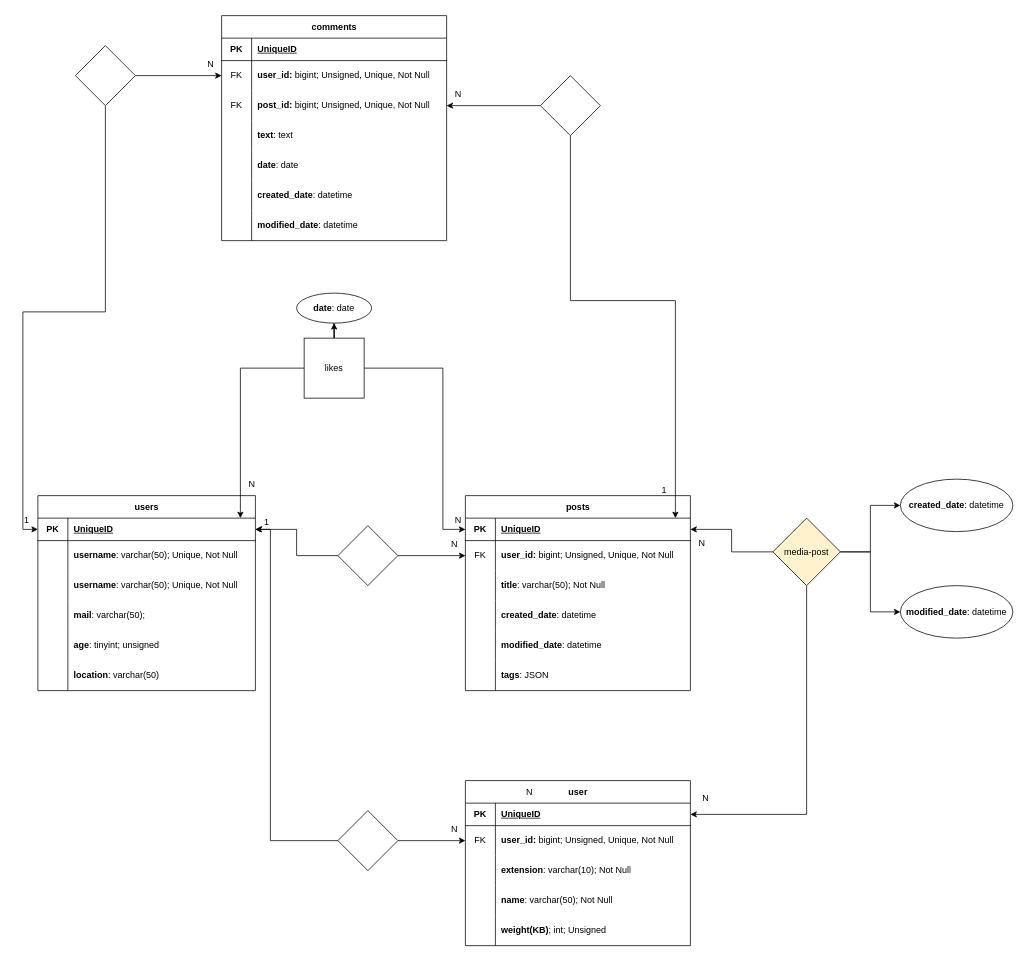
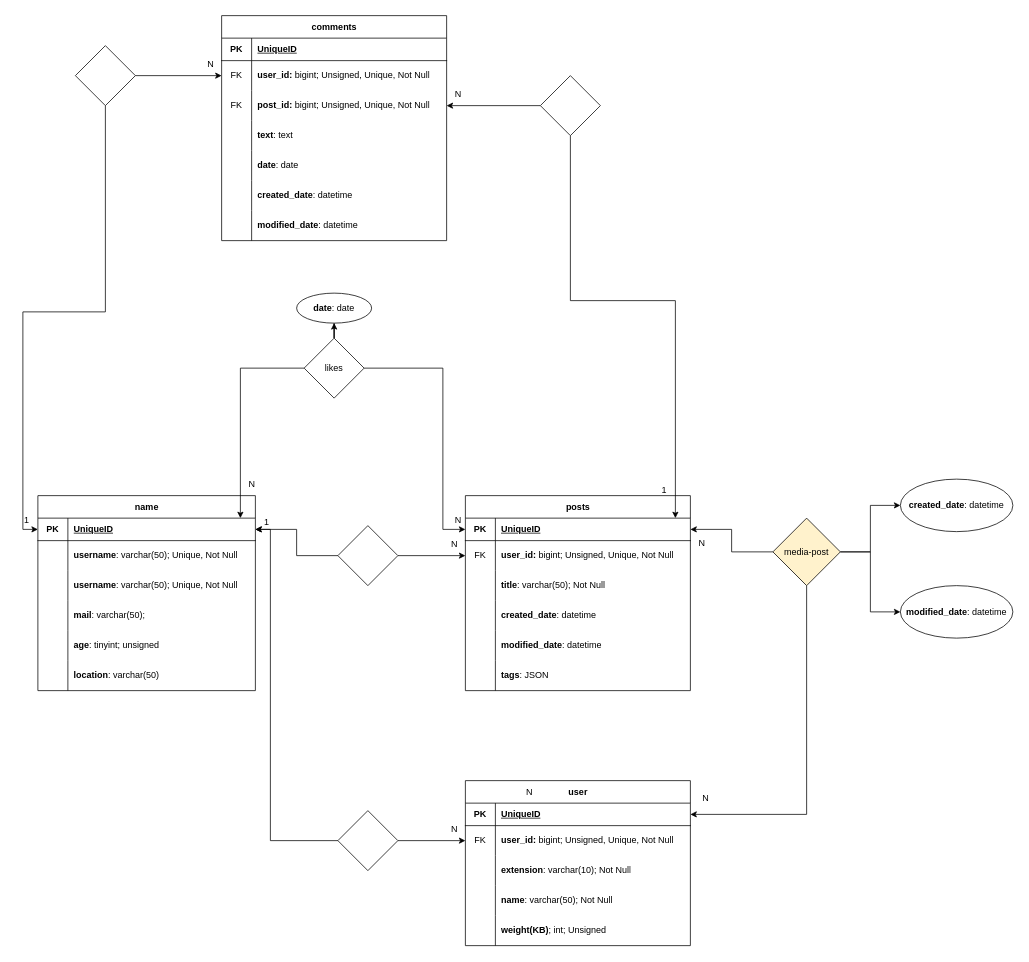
- <mxCell id="109" value="likes" style="whiteSpace=wrap;html=1;rounded=0;" vertex="1" parent="1"><mxGeometry x="405" y="450" width="80" height="80" as="geometry" /></mxCell>
+ <mxCell id="109" value="likes" style="rhombus;whiteSpace=wrap;html=1;" vertex="1" parent="1"><mxGeometry x="405" y="450" width="80" height="80" as="geometry" /></mxCell>
- <mxCell id="2" value="users" style="shape=table;startSize=30;container=1;collapsible=1;childLayout=tableLayout;fixedRows=1;rowLines=0;fontStyle=1;align=center;resizeLast=1;html=1;" parent="1" vertex="1"><mxGeometry x="50" y="660" width="290" height="260" as="geometry" /></mxCell>
+ <mxCell id="2" value="name" style="shape=table;startSize=30;container=1;collapsible=1;childLayout=tableLayout;fixedRows=1;rowLines=0;fontStyle=1;align=center;resizeLast=1;html=1;" parent="1" vertex="1"><mxGeometry x="50" y="660" width="290" height="260" as="geometry" /></mxCell>
